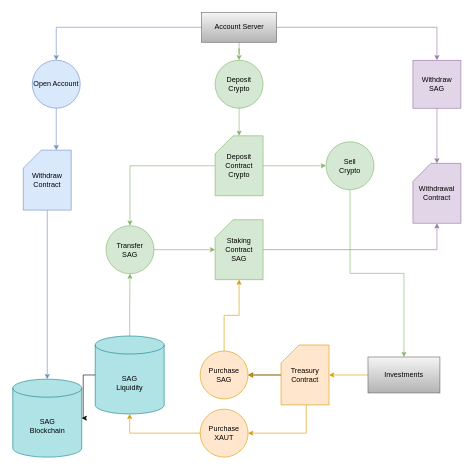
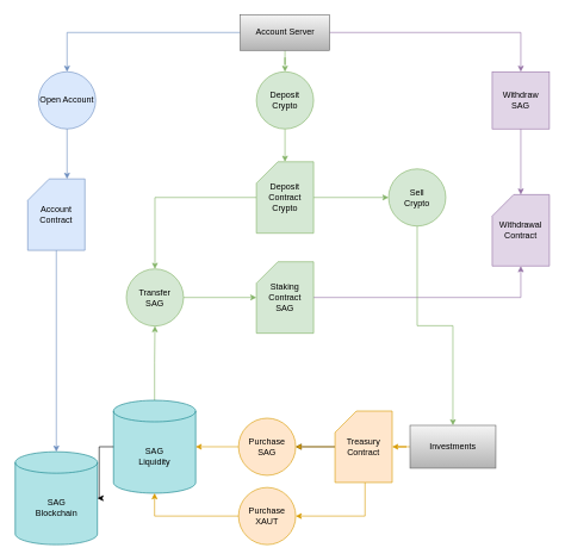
- <mxCell id="10" value="Withdraw Contract" style="shape=card;whiteSpace=wrap;html=1;fillColor=#dae8fc;strokeColor=#6c8ebf;" vertex="1" parent="1"><mxGeometry x="38" y="250" width="80" height="100" as="geometry" /></mxCell>
+ <mxCell id="10" value="Account Contract" style="shape=card;whiteSpace=wrap;html=1;fillColor=#dae8fc;strokeColor=#6c8ebf;" vertex="1" parent="1"><mxGeometry x="38" y="250" width="80" height="100" as="geometry" /></mxCell>
- <mxCell id="31" style="edgeStyle=orthogonalEdgeStyle;rounded=0;orthogonalLoop=1;jettySize=auto;html=1;fillColor=#ffe6cc;strokeColor=#d79b00;" edge="1" parent="1" source="30" target="15"><mxGeometry relative="1" as="geometry" /></mxCell>
+ <mxCell id="31" style="edgeStyle=orthogonalEdgeStyle;rounded=0;orthogonalLoop=1;jettySize=auto;html=1;entryX=1;entryY=0.5;entryDx=0;entryDy=0;entryPerimeter=0;fillColor=#ffe6cc;strokeColor=#d79b00;" edge="1" parent="1" source="30" target="19"><mxGeometry relative="1" as="geometry" /></mxCell>
- <mxCell id="28" value="Investments" style="rounded=0;whiteSpace=wrap;html=1;fillColor=#f5f5f5;gradientColor=#b3b3b3;strokeColor=#666666;" vertex="1" parent="1"><mxGeometry x="613" y="595" width="120" height="60" as="geometry" /></mxCell>
+ <mxCell id="28" value="Investments" style="rounded=0;whiteSpace=wrap;html=1;fillColor=#f5f5f5;gradientColor=#b3b3b3;strokeColor=#666666;" vertex="1" parent="1"><mxGeometry x="573" y="595" width="120" height="60" as="geometry" /></mxCell>
